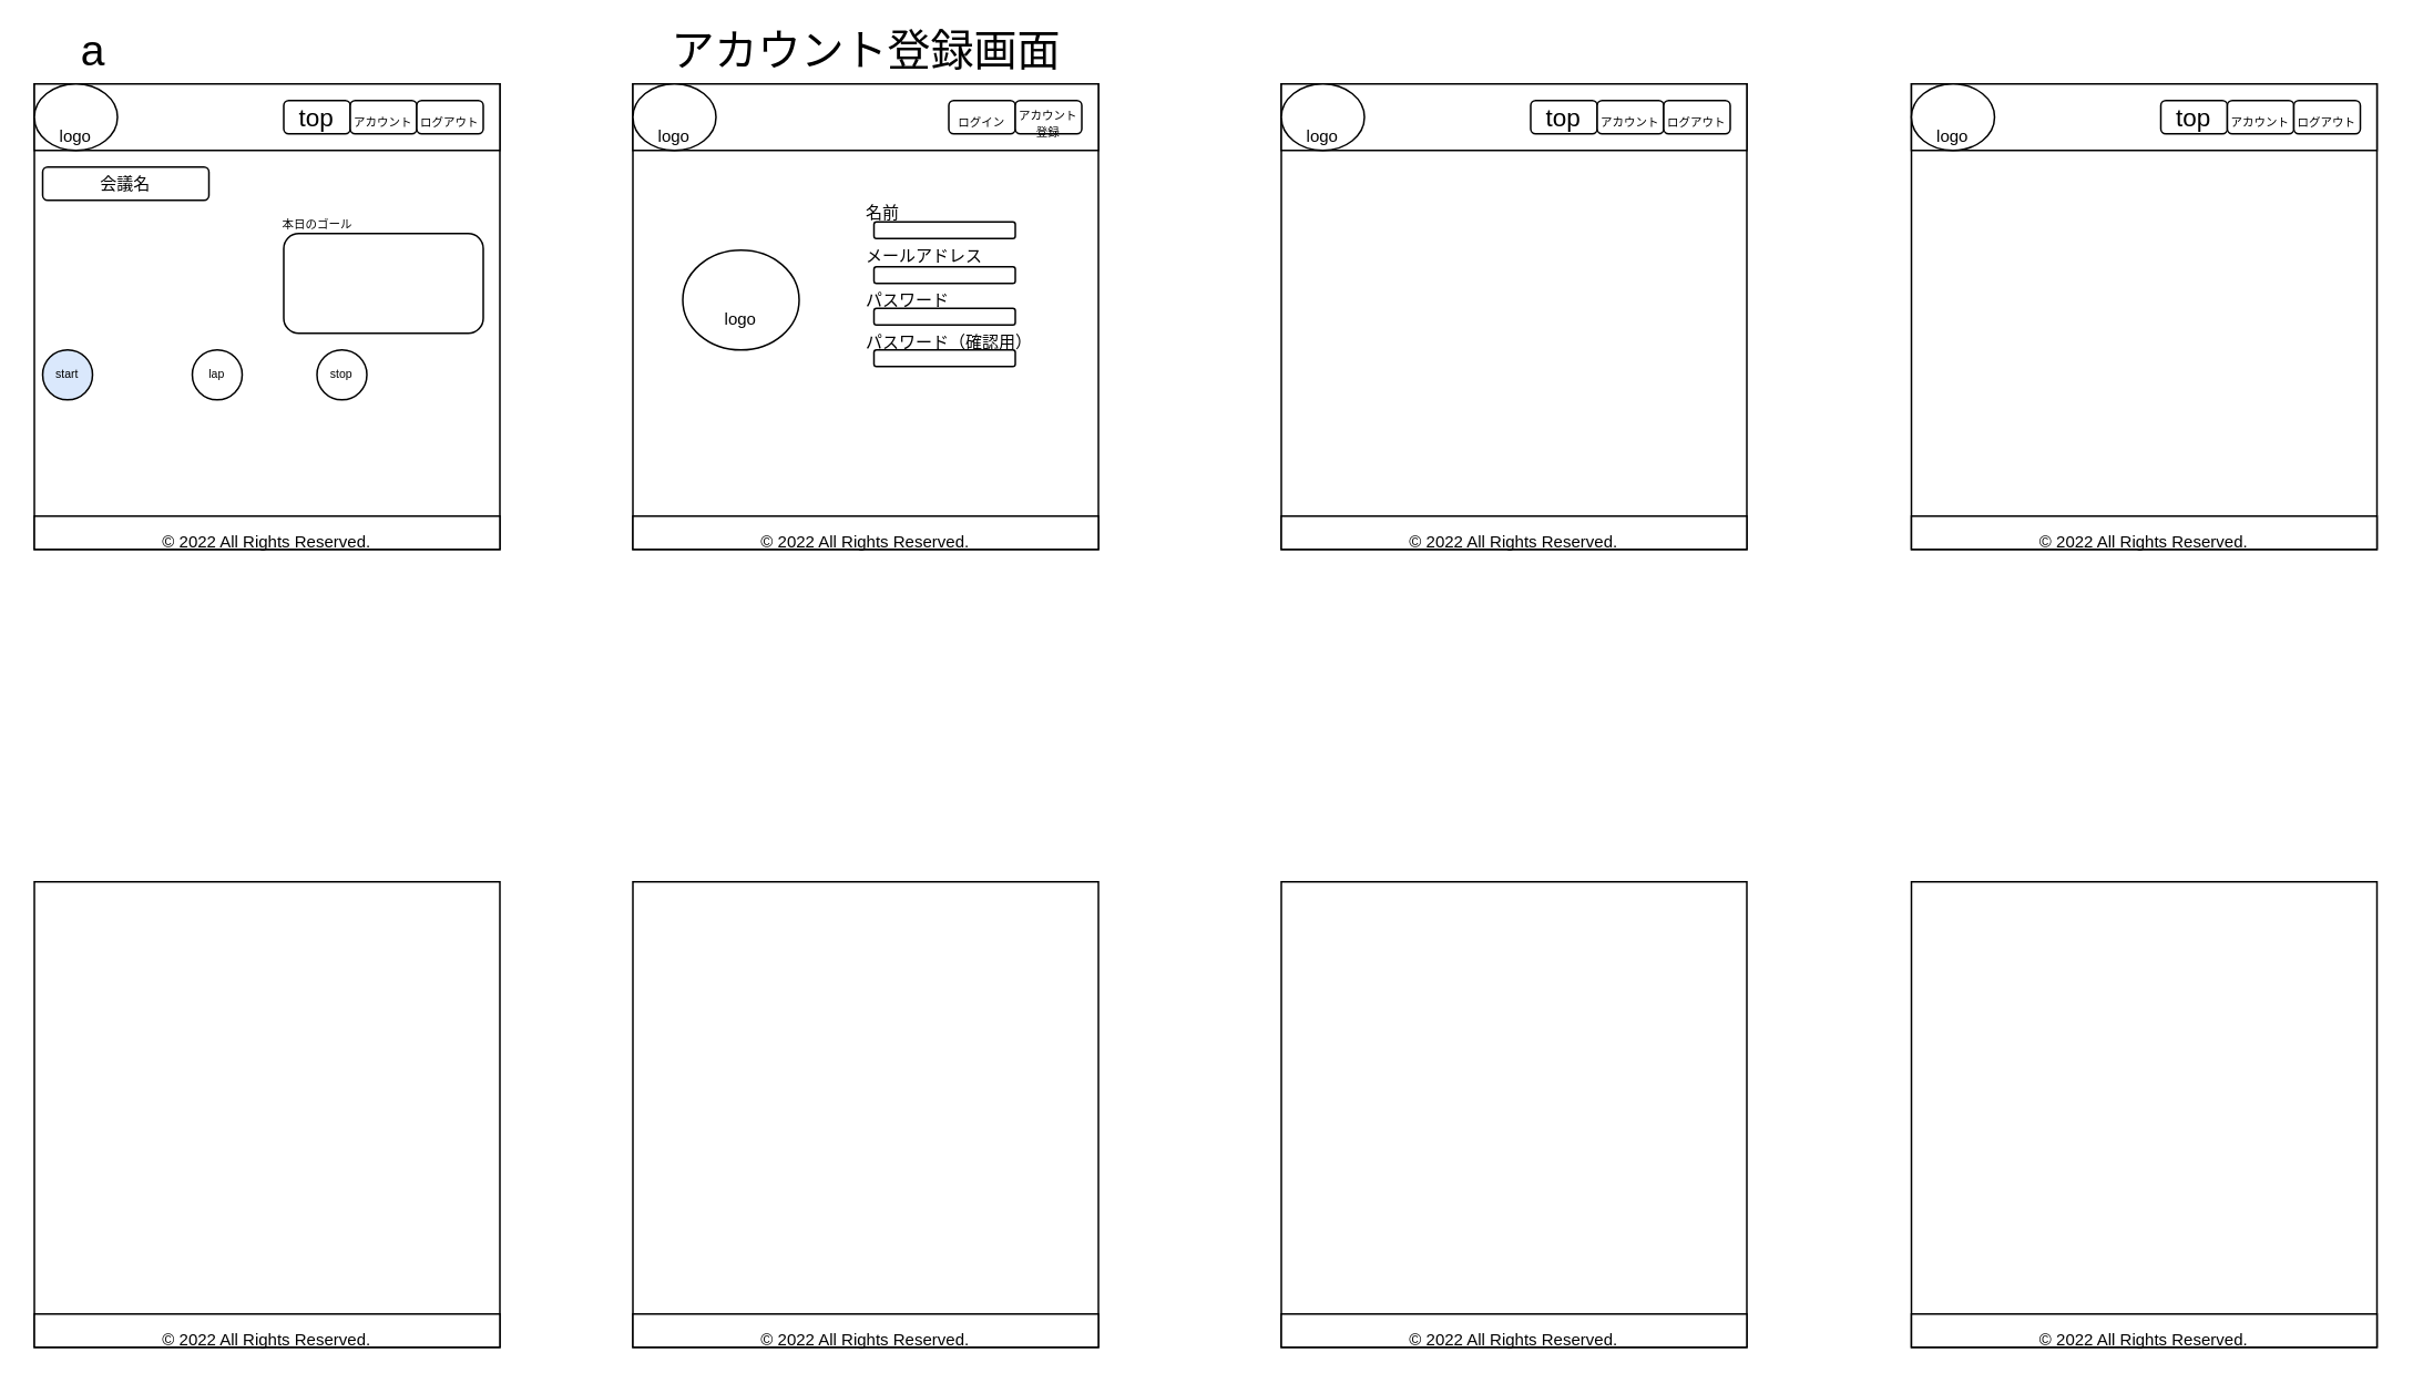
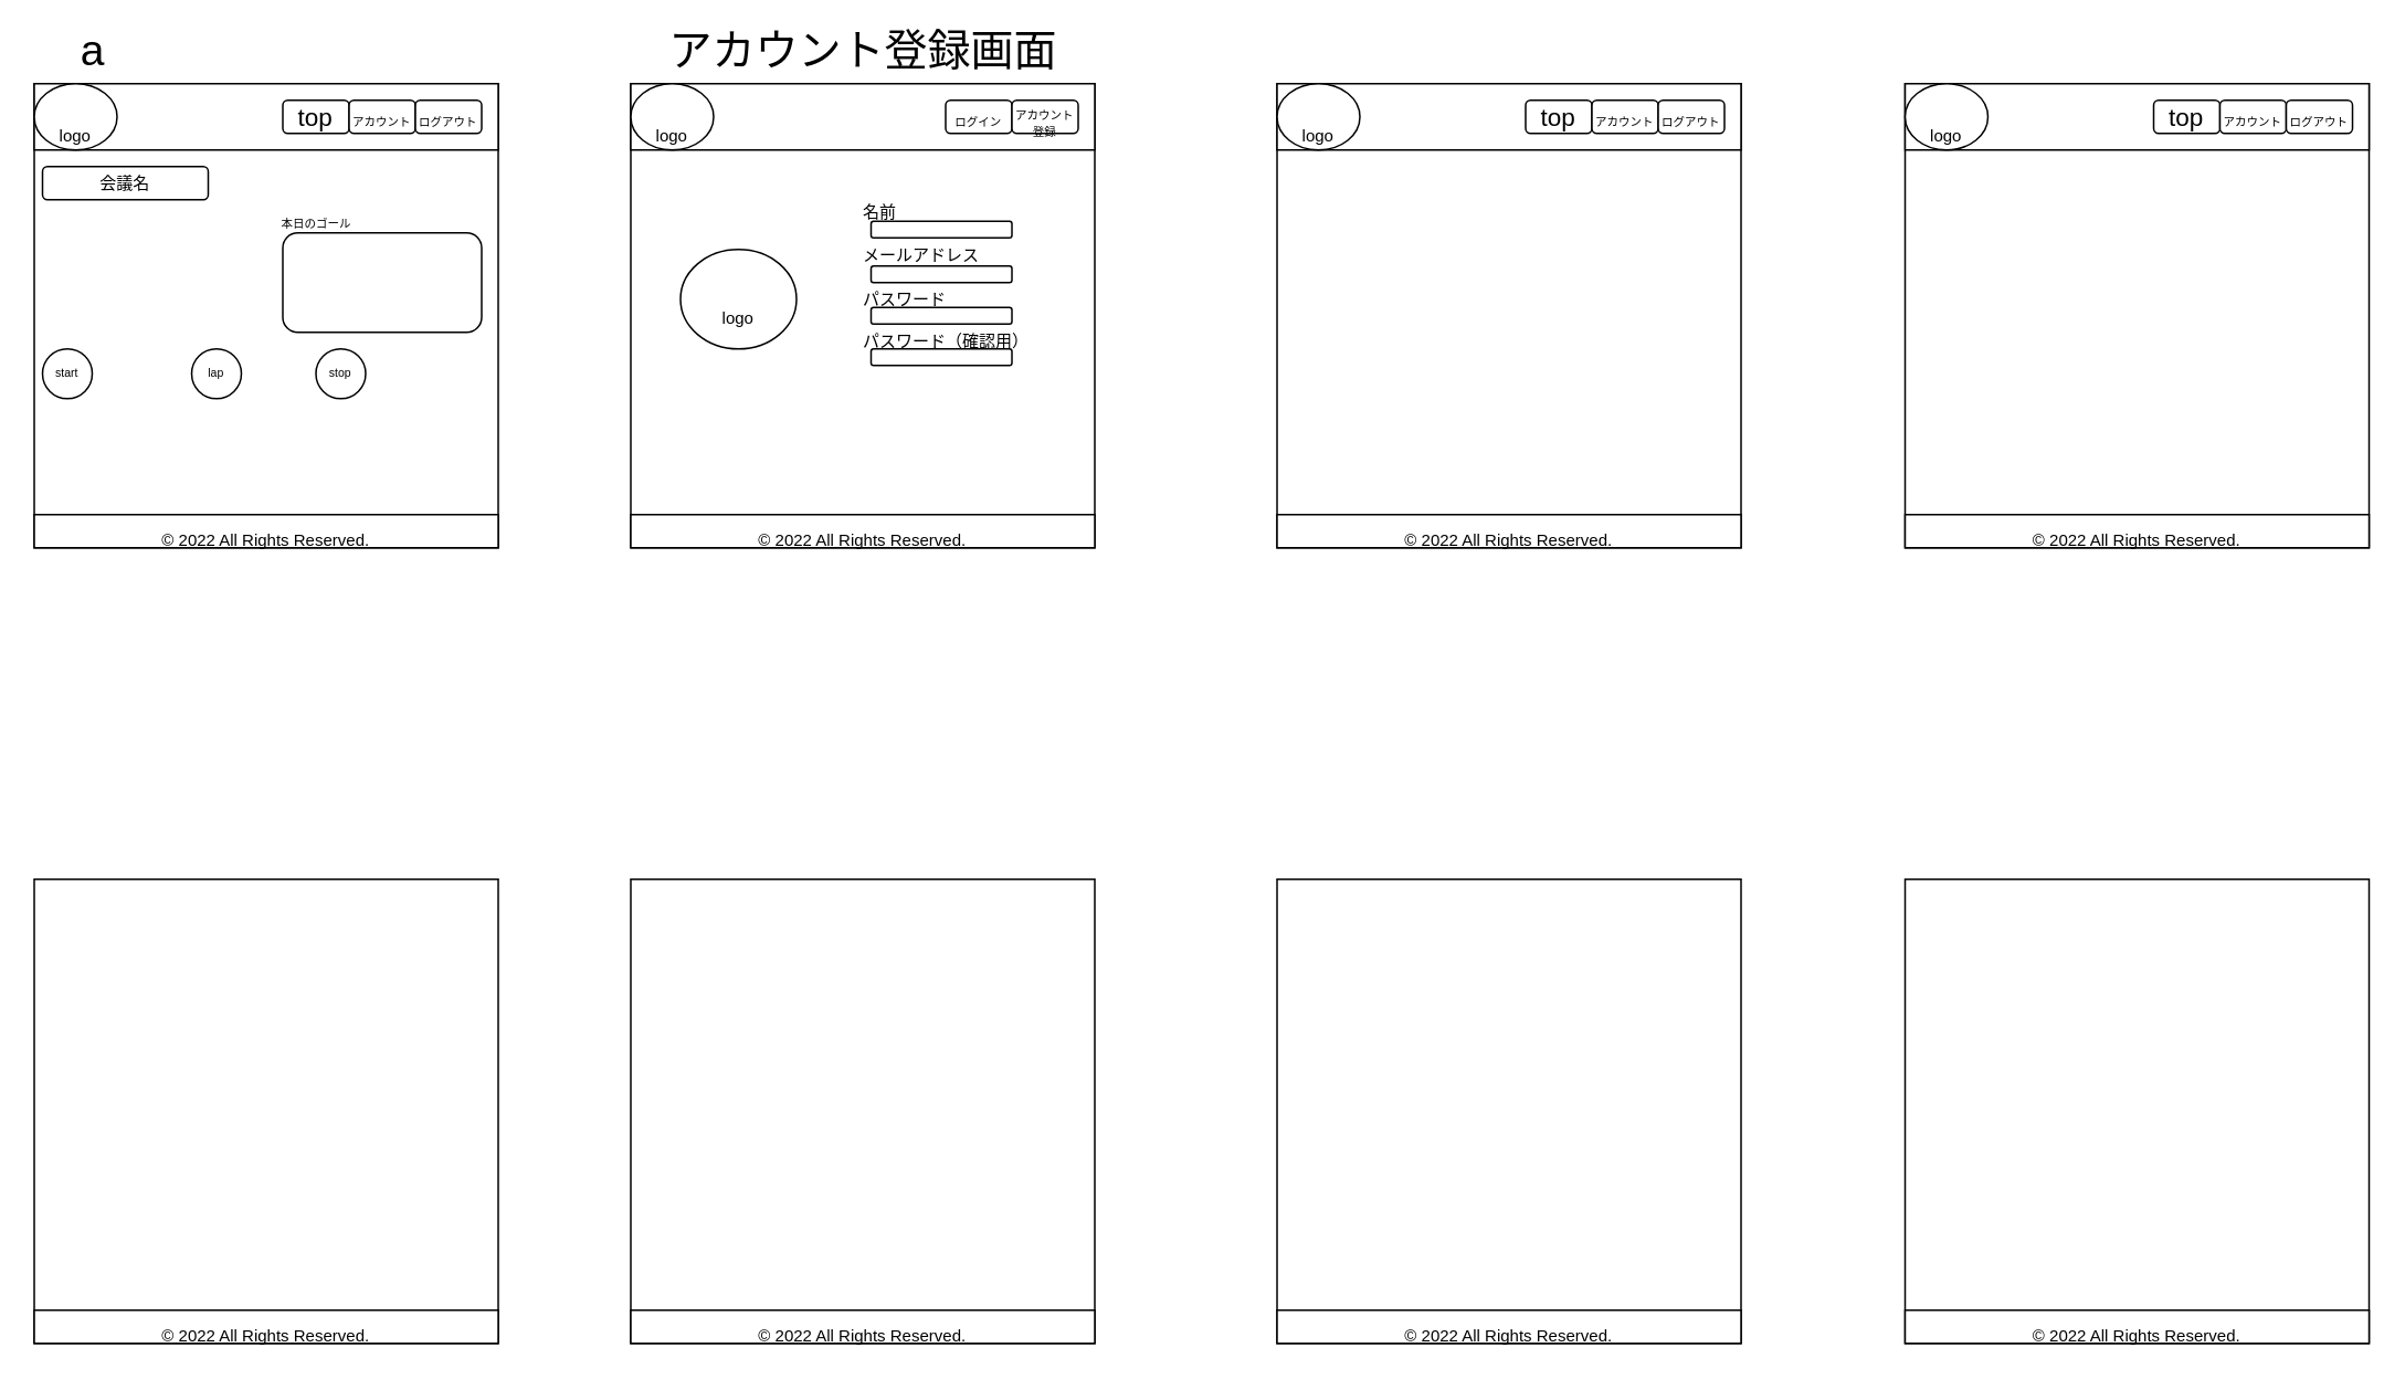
- <mxCell id="38" value="start" style="ellipse;whiteSpace=wrap;html=1;aspect=fixed;fontSize=7;fillColor=#dae8fc;" vertex="1" parent="1"><mxGeometry x="25" y="210" width="30" height="30" as="geometry" /></mxCell>
+ <mxCell id="38" value="start" style="ellipse;whiteSpace=wrap;html=1;aspect=fixed;fontSize=7;" vertex="1" parent="1"><mxGeometry x="25" y="210" width="30" height="30" as="geometry" /></mxCell>
